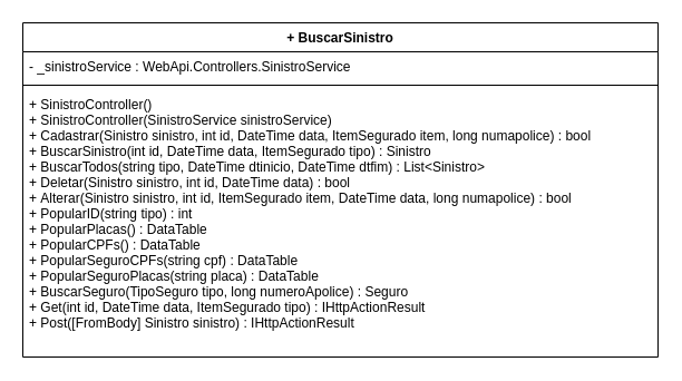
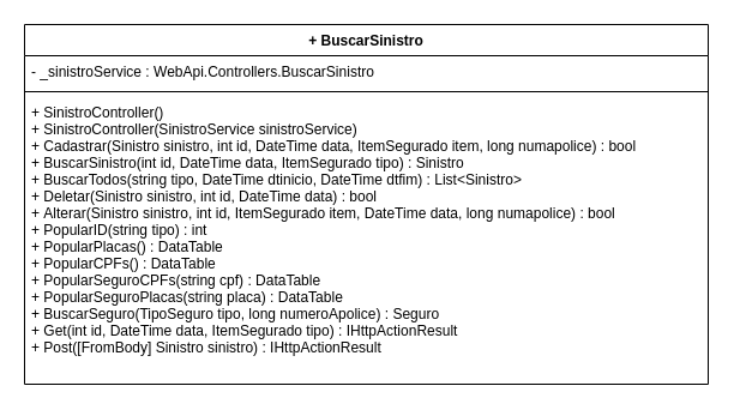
- <mxCell id="3" value="- _sinistroService : WebApi.Controllers.SinistroService" style="text;strokeColor=none;fillColor=none;align=left;verticalAlign=top;spacingLeft=4;spacingRight=4;overflow=hidden;rotatable=0;points=[[0,0.5],[1,0.5]];portConstraint=eastwest;" parent="2" vertex="1"><mxGeometry y="26" width="570" height="26" as="geometry" /></mxCell>
+ <mxCell id="3" value="- _sinistroService : WebApi.Controllers.BuscarSinistro" style="text;strokeColor=none;fillColor=none;align=left;verticalAlign=top;spacingLeft=4;spacingRight=4;overflow=hidden;rotatable=0;points=[[0,0.5],[1,0.5]];portConstraint=eastwest;" parent="2" vertex="1"><mxGeometry y="26" width="570" height="26" as="geometry" /></mxCell>
